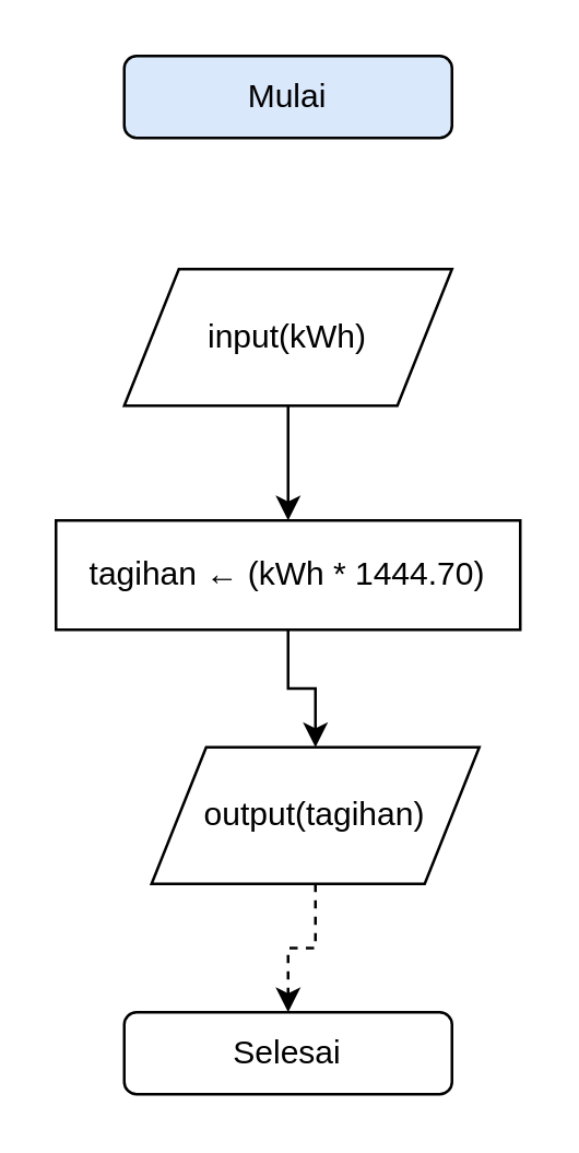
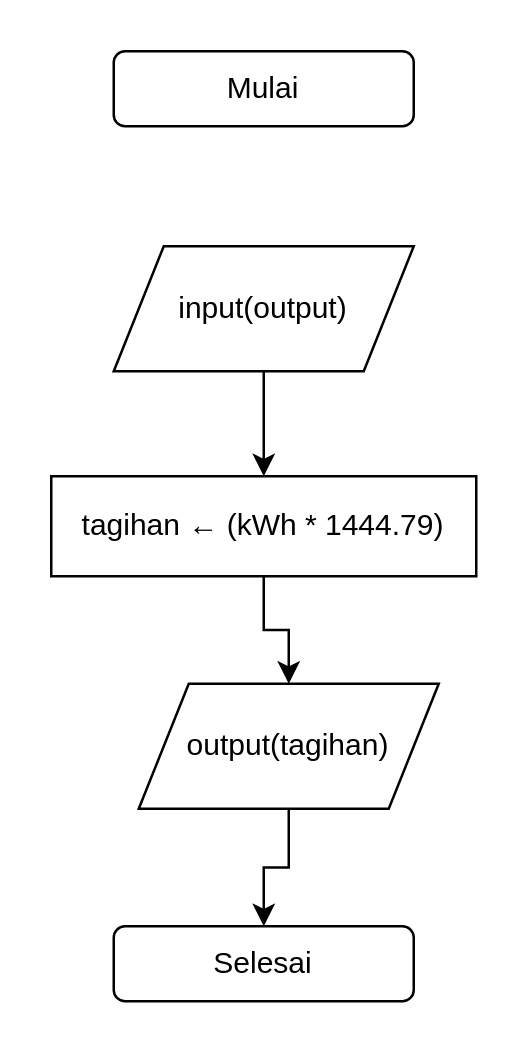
- <mxCell id="2" value="Mulai" style="rounded=1;whiteSpace=wrap;html=1;fillColor=#dae8fc;" parent="1" vertex="1"><mxGeometry x="45" y="20" width="120" height="30" as="geometry" /></mxCell>
+ <mxCell id="2" value="Mulai" style="rounded=1;whiteSpace=wrap;html=1;" parent="1" vertex="1"><mxGeometry x="45" y="20" width="120" height="30" as="geometry" /></mxCell>
- <mxCell id="4" value="input(kWh)" style="shape=parallelogram;perimeter=parallelogramPerimeter;whiteSpace=wrap;html=1;fixedSize=1;" parent="1" vertex="1"><mxGeometry x="45" y="98" width="120" height="50" as="geometry" /></mxCell>
+ <mxCell id="4" value="input(output)" style="shape=parallelogram;perimeter=parallelogramPerimeter;whiteSpace=wrap;html=1;fixedSize=1;" parent="1" vertex="1"><mxGeometry x="45" y="98" width="120" height="50" as="geometry" /></mxCell>
- <mxCell id="6" value="tagihan ← (kWh * 1444.70)" style="rounded=0;whiteSpace=wrap;html=1;" parent="1" vertex="1"><mxGeometry x="20" y="190" width="170" height="40" as="geometry" /></mxCell>
+ <mxCell id="6" value="tagihan ← (kWh * 1444.79)" style="rounded=0;whiteSpace=wrap;html=1;" parent="1" vertex="1"><mxGeometry x="20" y="190" width="170" height="40" as="geometry" /></mxCell>
- <mxCell id="7" style="edgeStyle=orthogonalEdgeStyle;rounded=0;orthogonalLoop=1;jettySize=auto;html=1;entryX=0.5;entryY=0;entryDx=0;entryDy=0;dashed=1;" parent="1" source="8" target="9" edge="1"><mxGeometry relative="1" as="geometry" /></mxCell>
+ <mxCell id="7" style="edgeStyle=orthogonalEdgeStyle;rounded=0;orthogonalLoop=1;jettySize=auto;html=1;entryX=0.5;entryY=0;entryDx=0;entryDy=0;" parent="1" source="8" target="9" edge="1"><mxGeometry relative="1" as="geometry" /></mxCell>
